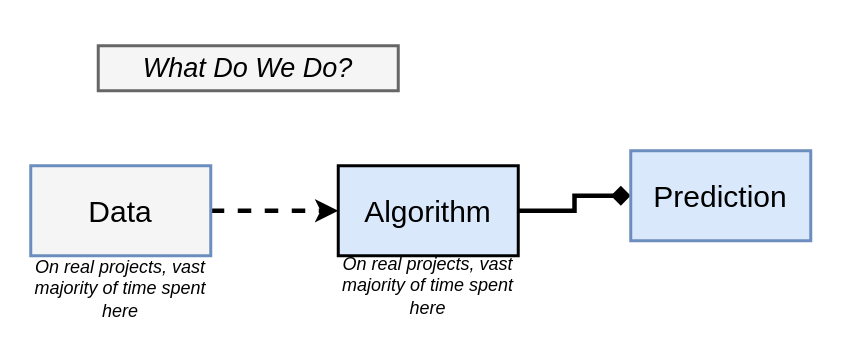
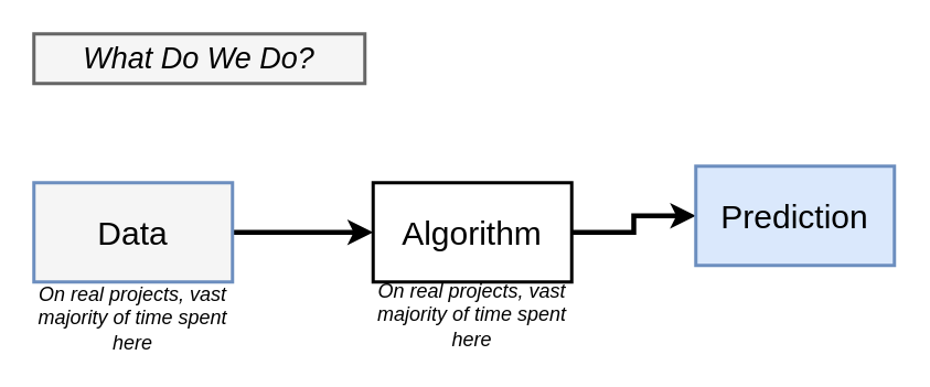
- <mxCell id="8" value="What Do We Do?" style="rounded=0;whiteSpace=wrap;html=1;strokeWidth=2;fontSize=18;align=center;fillColor=#f5f5f5;strokeColor=#666666;fontStyle=2" vertex="1" parent="1"><mxGeometry x="65" y="30" width="200" height="30" as="geometry" /></mxCell>
+ <mxCell id="8" value="What Do We Do?" style="rounded=0;whiteSpace=wrap;html=1;strokeWidth=2;fontSize=18;align=center;fillColor=#f5f5f5;strokeColor=#666666;fontStyle=2" vertex="1" parent="1"><mxGeometry x="20" y="20" width="200" height="30" as="geometry" /></mxCell>
- <mxCell id="4" style="edgeStyle=orthogonalEdgeStyle;rounded=0;html=1;exitX=1;exitY=0.5;jettySize=auto;orthogonalLoop=1;strokeWidth=3;fontSize=20;endArrow=diamond;" edge="1" parent="1" source="5" target="6"><mxGeometry relative="1" as="geometry" /></mxCell>
+ <mxCell id="4" style="edgeStyle=orthogonalEdgeStyle;rounded=0;html=1;exitX=1;exitY=0.5;jettySize=auto;orthogonalLoop=1;strokeWidth=3;fontSize=20;" edge="1" parent="1" source="5" target="6"><mxGeometry relative="1" as="geometry" /></mxCell>
- <mxCell id="2" style="edgeStyle=orthogonalEdgeStyle;rounded=0;html=1;exitX=1;exitY=0.5;jettySize=auto;orthogonalLoop=1;strokeWidth=3;fontSize=20;dashed=1;" edge="1" parent="1" source="3" target="5"><mxGeometry relative="1" as="geometry" /></mxCell>
+ <mxCell id="2" style="edgeStyle=orthogonalEdgeStyle;rounded=0;html=1;exitX=1;exitY=0.5;jettySize=auto;orthogonalLoop=1;strokeWidth=3;fontSize=20;" edge="1" parent="1" source="3" target="5"><mxGeometry relative="1" as="geometry" /></mxCell>
- <mxCell id="5" value="Algorithm" style="rounded=0;whiteSpace=wrap;html=1;strokeWidth=2;fontSize=20;align=center;fillColor=#dae8fc;" vertex="1" parent="1"><mxGeometry x="225" y="110" width="120" height="60" as="geometry" /></mxCell>
+ <mxCell id="5" value="Algorithm" style="rounded=0;whiteSpace=wrap;html=1;strokeWidth=2;fontSize=20;align=center;" vertex="1" parent="1"><mxGeometry x="225" y="110" width="120" height="60" as="geometry" /></mxCell>
